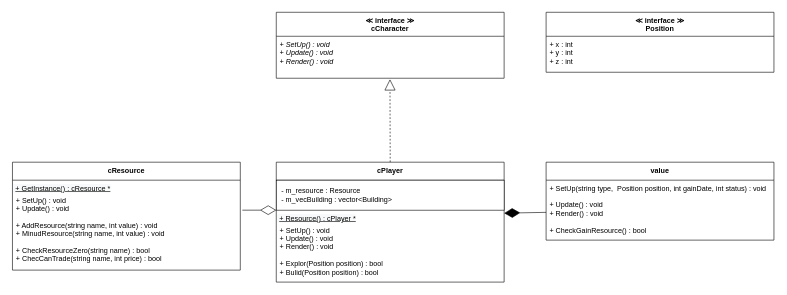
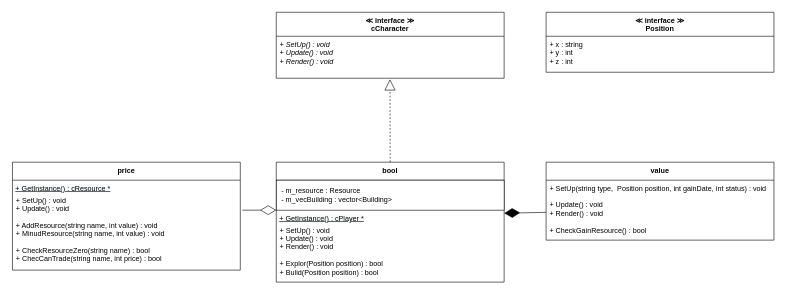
- <mxCell id="12" value="+ x : int&#10;+ y : int&#10;+ z : int" style="text;strokeColor=none;fillColor=none;align=left;verticalAlign=top;spacingLeft=4;spacingRight=4;overflow=hidden;rotatable=0;points=[[0,0.5],[1,0.5]];portConstraint=eastwest;fontStyle=0" parent="11" vertex="1"><mxGeometry y="40" width="380" height="60" as="geometry" /></mxCell>
+ <mxCell id="12" value="+ x : string&#10;+ y : int&#10;+ z : int" style="text;strokeColor=none;fillColor=none;align=left;verticalAlign=top;spacingLeft=4;spacingRight=4;overflow=hidden;rotatable=0;points=[[0,0.5],[1,0.5]];portConstraint=eastwest;fontStyle=0" parent="11" vertex="1"><mxGeometry y="40" width="380" height="60" as="geometry" /></mxCell>
- <mxCell id="15" value="cResource" style="swimlane;fontStyle=1;align=center;verticalAlign=top;childLayout=stackLayout;horizontal=1;startSize=30;horizontalStack=0;resizeParent=1;resizeParentMax=0;resizeLast=0;collapsible=1;marginBottom=0;" parent="1" vertex="1"><mxGeometry x="20" y="270" width="380" height="180" as="geometry" /></mxCell>
+ <mxCell id="15" value="price" style="swimlane;fontStyle=1;align=center;verticalAlign=top;childLayout=stackLayout;horizontal=1;startSize=30;horizontalStack=0;resizeParent=1;resizeParentMax=0;resizeLast=0;collapsible=1;marginBottom=0;" parent="1" vertex="1"><mxGeometry x="20" y="270" width="380" height="180" as="geometry" /></mxCell>
- <mxCell id="4" value="cPlayer" style="swimlane;fontStyle=1;align=center;verticalAlign=top;childLayout=stackLayout;horizontal=1;startSize=30;horizontalStack=0;resizeParent=1;resizeParentMax=0;resizeLast=0;collapsible=1;marginBottom=0;" parent="1" vertex="1"><mxGeometry x="460" y="270" width="380" height="200" as="geometry" /></mxCell>
+ <mxCell id="4" value="bool" style="swimlane;fontStyle=1;align=center;verticalAlign=top;childLayout=stackLayout;horizontal=1;startSize=30;horizontalStack=0;resizeParent=1;resizeParentMax=0;resizeLast=0;collapsible=1;marginBottom=0;" parent="1" vertex="1"><mxGeometry x="460" y="270" width="380" height="200" as="geometry" /></mxCell>
- <mxCell id="6" value="&lt;span style=&quot;color: rgb(0 , 0 , 0) ; font-family: &amp;#34;helvetica&amp;#34; ; font-size: 12px ; font-weight: 400 ; letter-spacing: normal ; text-align: left ; text-indent: 0px ; text-transform: none ; word-spacing: 0px ; background-color: rgb(248 , 249 , 250) ; display: inline ; float: none&quot;&gt;&amp;nbsp;&lt;u&gt;+ Resource() : cPlayer *&lt;/u&gt;&lt;/span&gt;" style="text;whiteSpace=wrap;html=1;" vertex="1" parent="4"><mxGeometry y="80" width="380" height="20" as="geometry" /></mxCell>
+ <mxCell id="6" value="&lt;span style=&quot;color: rgb(0 , 0 , 0) ; font-family: &amp;#34;helvetica&amp;#34; ; font-size: 12px ; font-weight: 400 ; letter-spacing: normal ; text-align: left ; text-indent: 0px ; text-transform: none ; word-spacing: 0px ; background-color: rgb(248 , 249 , 250) ; display: inline ; float: none&quot;&gt;&amp;nbsp;&lt;u&gt;+ GetInstance() : cPlayer *&lt;/u&gt;&lt;/span&gt;" style="text;whiteSpace=wrap;html=1;" vertex="1" parent="4"><mxGeometry y="80" width="380" height="20" as="geometry" /></mxCell>
